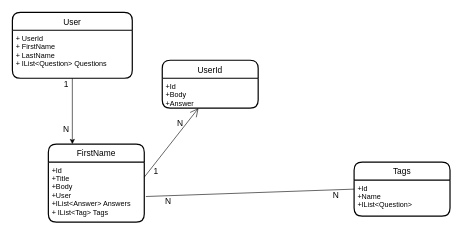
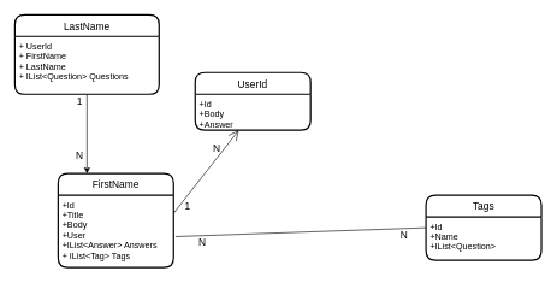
- <mxCell id="2" value="User" style="swimlane;childLayout=stackLayout;horizontal=1;startSize=30;horizontalStack=0;rounded=1;fontSize=14;fontStyle=0;strokeWidth=2;resizeParent=0;resizeLast=1;shadow=0;dashed=0;align=center;" vertex="1" parent="1"><mxGeometry x="20" y="20" width="200" height="110" as="geometry" /></mxCell>
+ <mxCell id="2" value="LastName" style="swimlane;childLayout=stackLayout;horizontal=1;startSize=30;horizontalStack=0;rounded=1;fontSize=14;fontStyle=0;strokeWidth=2;resizeParent=0;resizeLast=1;shadow=0;dashed=0;align=center;" vertex="1" parent="1"><mxGeometry x="20" y="20" width="200" height="110" as="geometry" /></mxCell>
